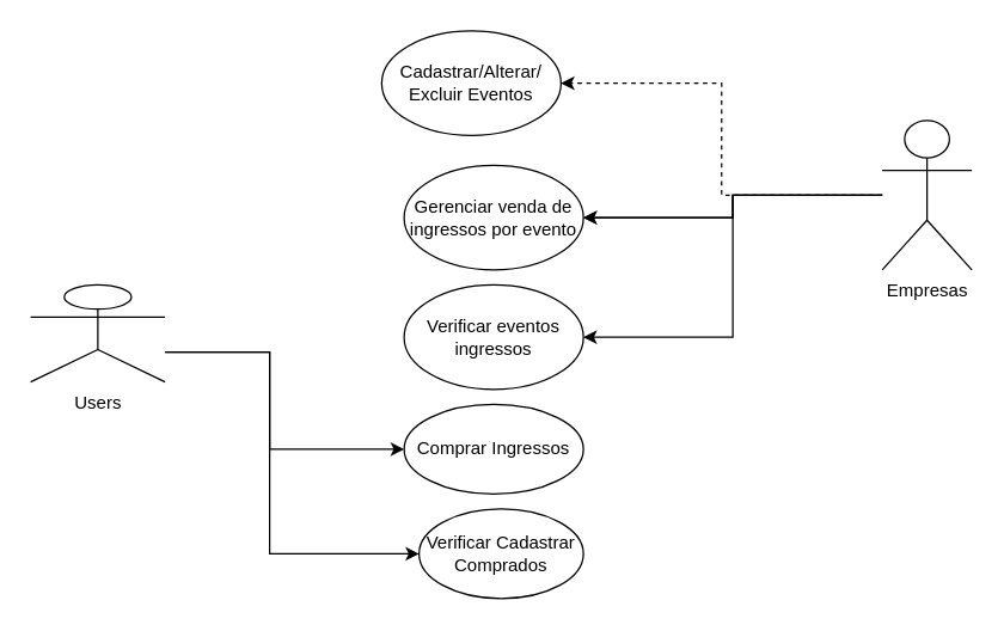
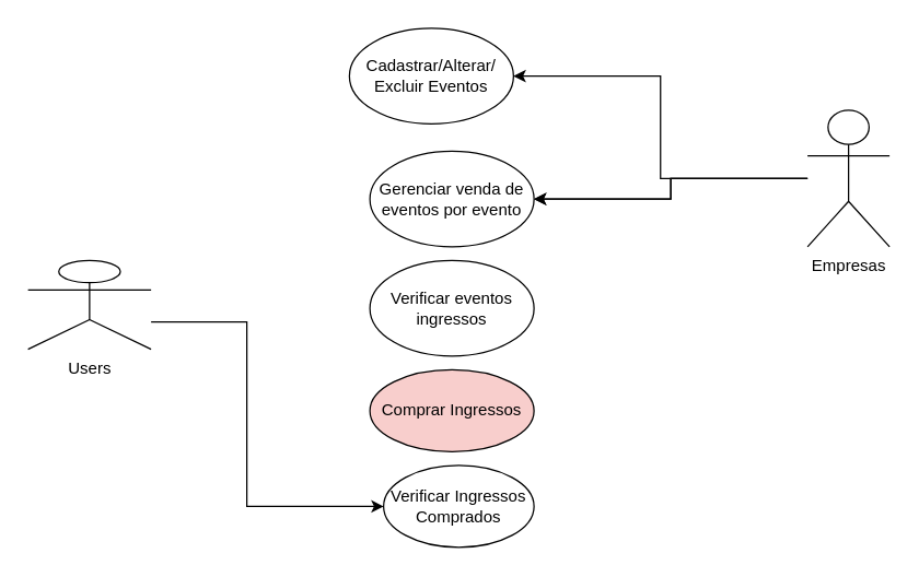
- <mxCell id="6" style="edgeStyle=orthogonalEdgeStyle;rounded=0;orthogonalLoop=1;jettySize=auto;html=1;entryX=1;entryY=0.5;entryDx=0;entryDy=0;dashed=1;" parent="1" source="8" target="9" edge="1"><mxGeometry relative="1" as="geometry" /></mxCell>
+ <mxCell id="6" style="edgeStyle=orthogonalEdgeStyle;rounded=0;orthogonalLoop=1;jettySize=auto;html=1;entryX=1;entryY=0.5;entryDx=0;entryDy=0;" parent="1" source="8" target="9" edge="1"><mxGeometry relative="1" as="geometry" /></mxCell>
- <mxCell id="12" value="Gerenciar venda de ingressos por evento" style="ellipse;whiteSpace=wrap;html=1;" parent="1" vertex="1"><mxGeometry x="270" y="110" width="120" height="70" as="geometry" /></mxCell>
+ <mxCell id="12" value="Gerenciar venda de eventos por evento" style="ellipse;whiteSpace=wrap;html=1;" parent="1" vertex="1"><mxGeometry x="270" y="110" width="120" height="70" as="geometry" /></mxCell>
- <mxCell id="7" style="edgeStyle=orthogonalEdgeStyle;rounded=0;orthogonalLoop=1;jettySize=auto;html=1;entryX=1;entryY=0.5;entryDx=0;entryDy=0;" parent="1" source="8" target="15" edge="1"><mxGeometry relative="1" as="geometry" /></mxCell>
- <mxCell id="2" style="edgeStyle=orthogonalEdgeStyle;rounded=0;orthogonalLoop=1;jettySize=auto;html=1;entryX=0;entryY=0.5;entryDx=0;entryDy=0;" parent="1" source="4" target="10" edge="1"><mxGeometry relative="1" as="geometry"><Array as="points"><mxPoint x="180" y="235" /><mxPoint x="180" y="300" /></Array></mxGeometry></mxCell>
- <mxCell id="10" value="Comprar Ingressos" style="ellipse;whiteSpace=wrap;html=1;" parent="1" vertex="1"><mxGeometry x="270" y="270" width="120" height="60" as="geometry" /></mxCell>
+ <mxCell id="10" value="Comprar Ingressos" style="ellipse;whiteSpace=wrap;html=1;fillColor=#f8cecc;" parent="1" vertex="1"><mxGeometry x="270" y="270" width="120" height="60" as="geometry" /></mxCell>
- <mxCell id="11" value="Verificar Cadastrar Comprados" style="ellipse;whiteSpace=wrap;html=1;" parent="1" vertex="1"><mxGeometry x="280" y="340" width="110" height="60" as="geometry" /></mxCell>
+ <mxCell id="11" value="Verificar Ingressos Comprados" style="ellipse;whiteSpace=wrap;html=1;" parent="1" vertex="1"><mxGeometry x="280" y="340" width="110" height="60" as="geometry" /></mxCell>
